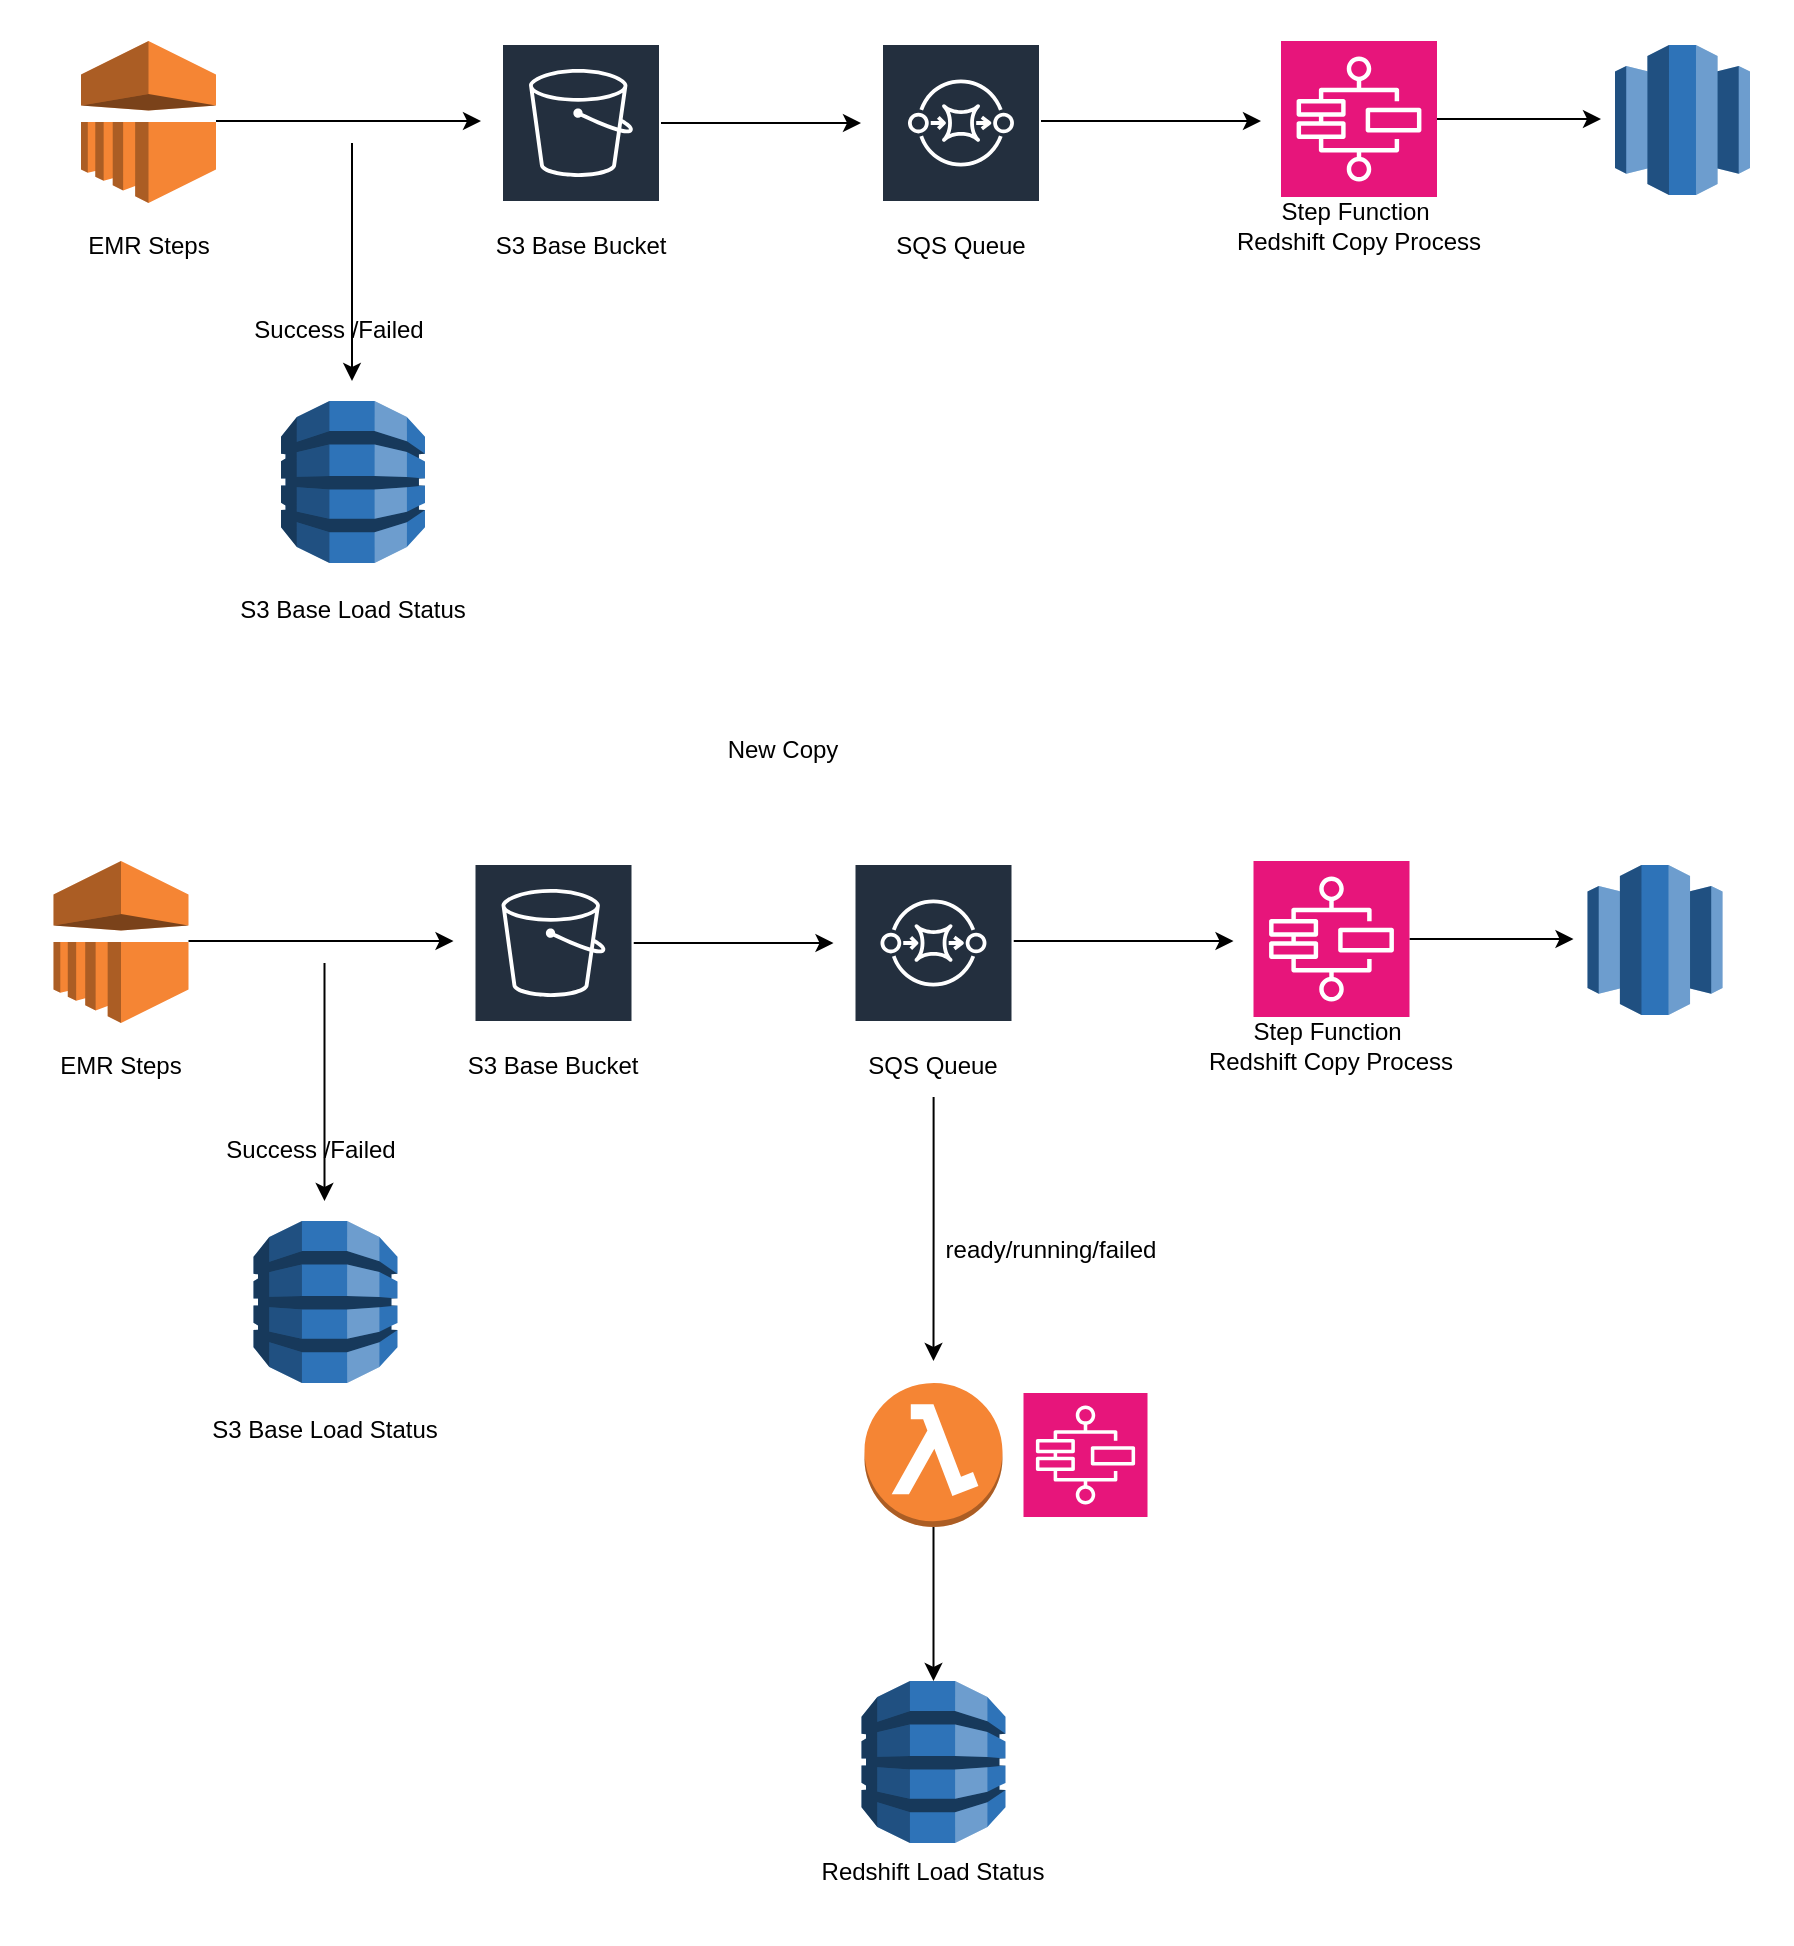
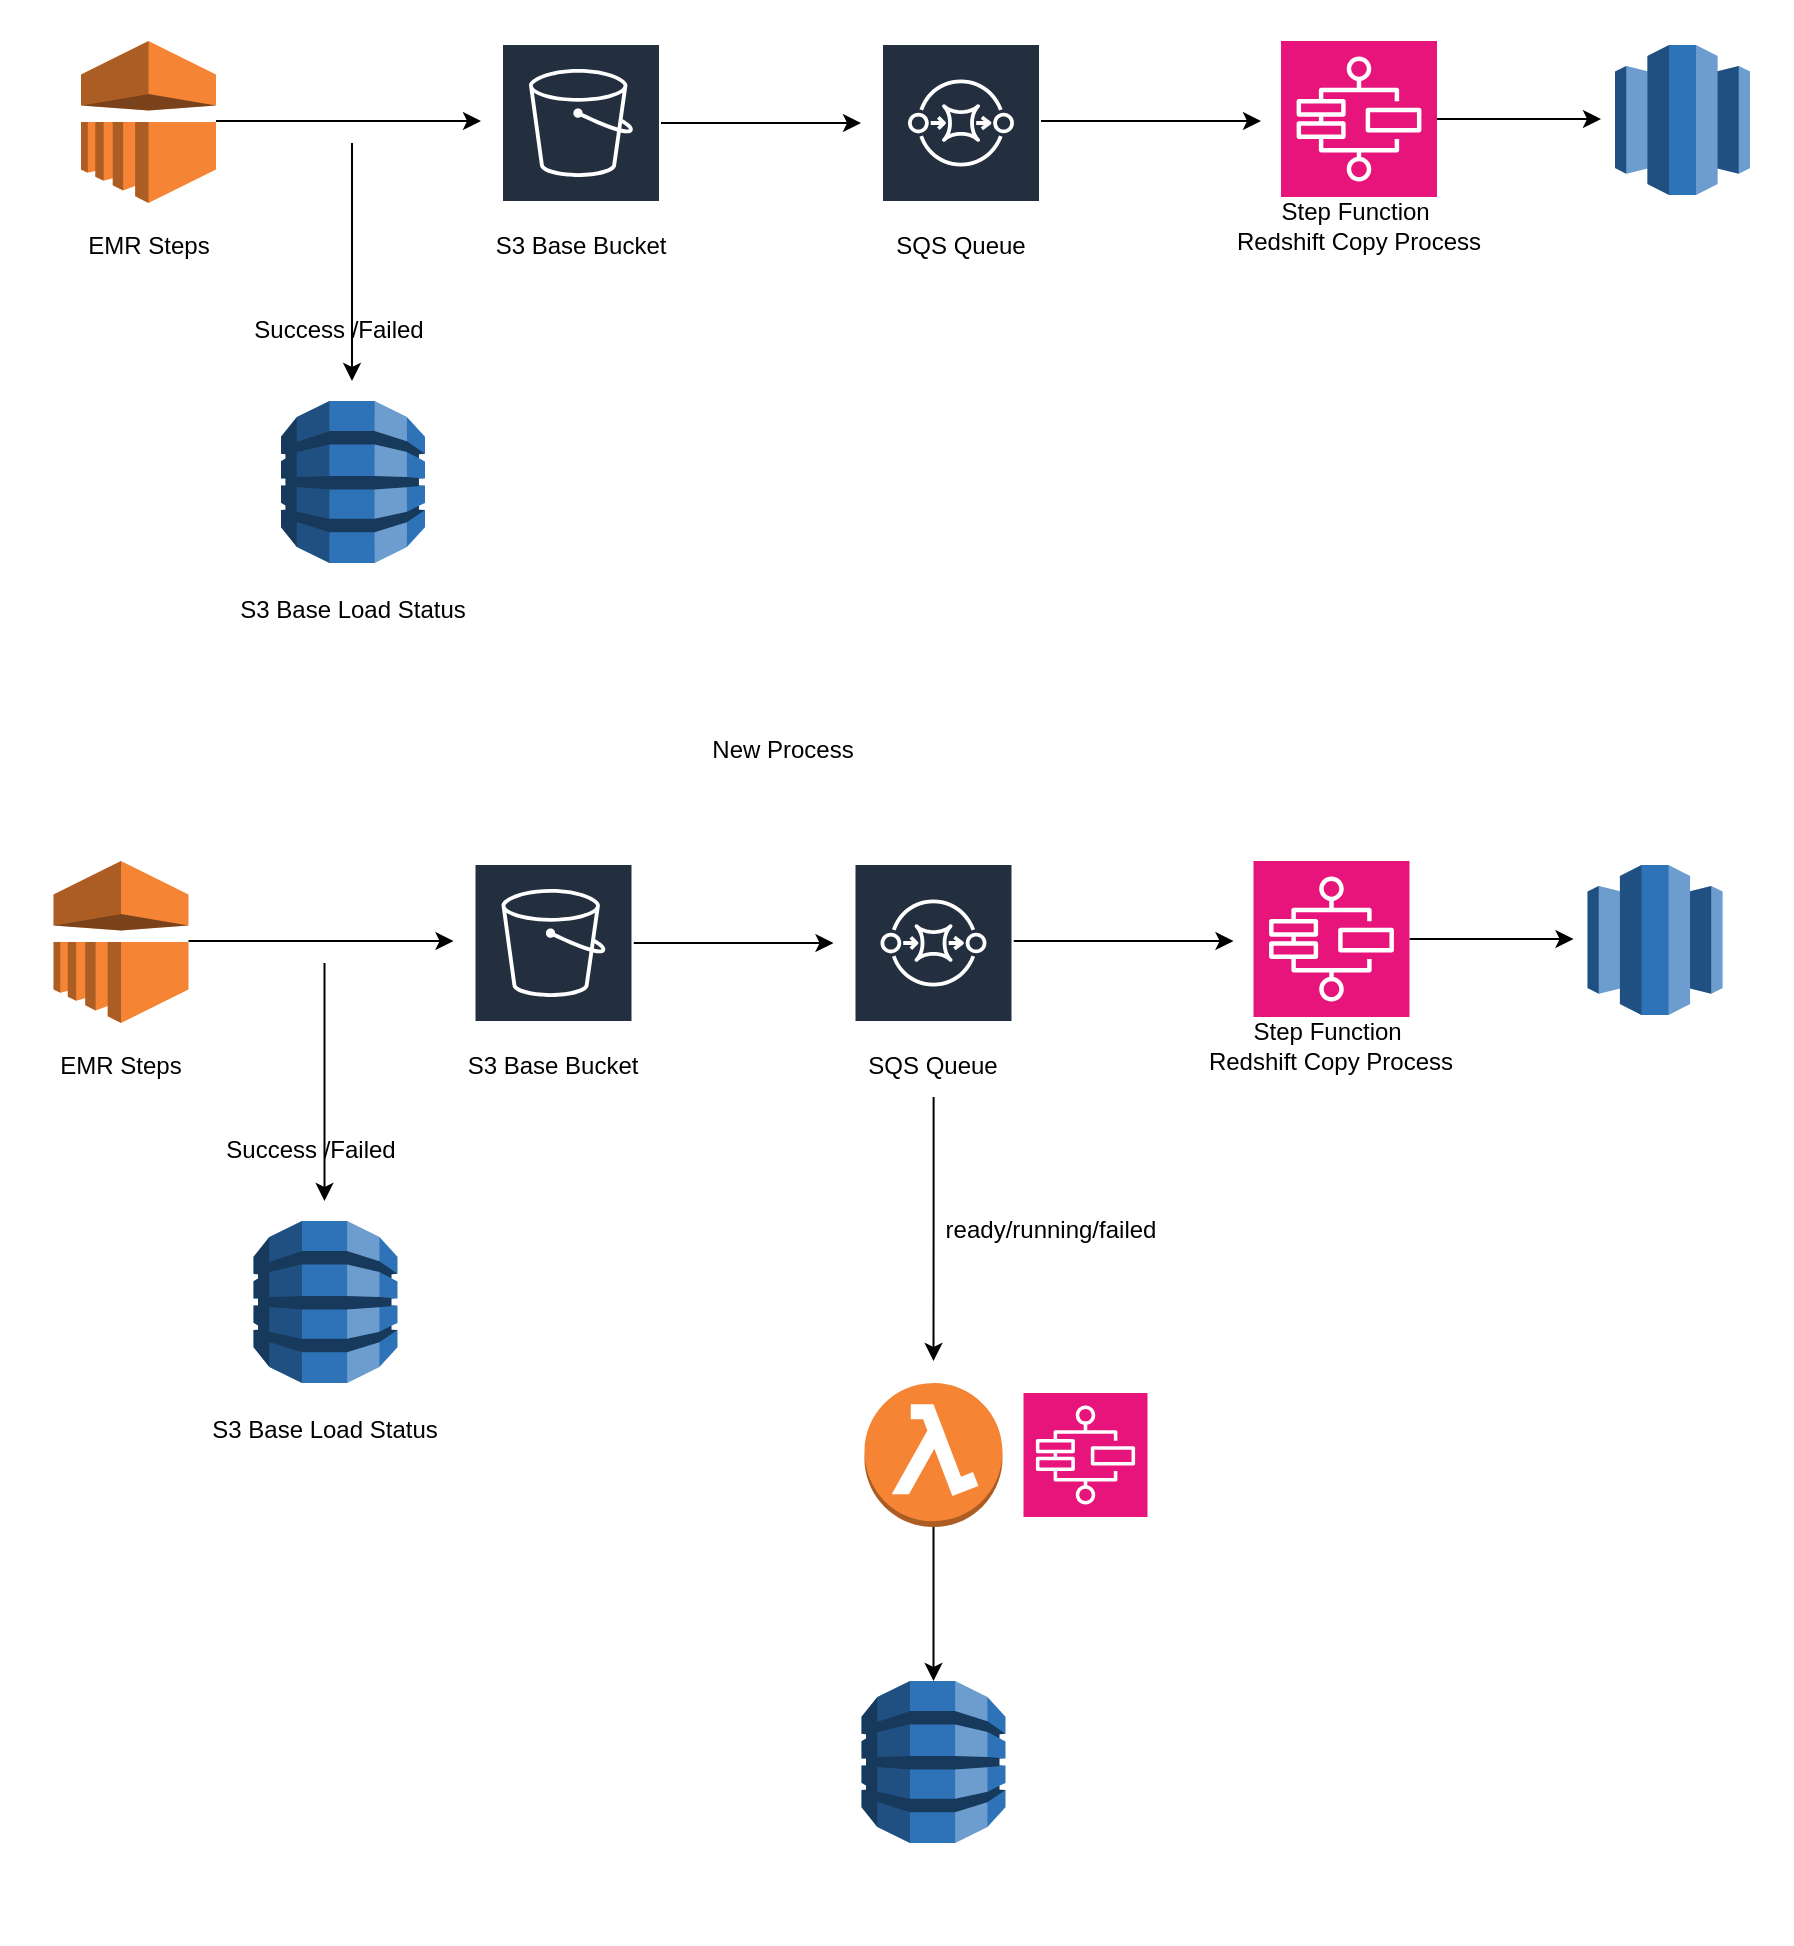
- <mxCell id="28" value="New Copy" style="text;html=1;align=center;verticalAlign=middle;resizable=0;points=[];autosize=1;strokeColor=none;fillColor=none;" vertex="1" parent="1"><mxGeometry x="346.25" y="360" width="90" height="30" as="geometry" /></mxCell>
+ <mxCell id="28" value="New Process" style="text;html=1;align=center;verticalAlign=middle;resizable=0;points=[];autosize=1;strokeColor=none;fillColor=none;" vertex="1" parent="1"><mxGeometry x="346.25" y="360" width="90" height="30" as="geometry" /></mxCell>
- <mxCell id="39" value="ready/running/failed" style="text;html=1;align=center;verticalAlign=middle;resizable=0;points=[];autosize=1;strokeColor=none;fillColor=none;" vertex="1" parent="1"><mxGeometry x="460.25" y="610" width="130" height="30" as="geometry" /></mxCell>
+ <mxCell id="39" value="ready/running/failed" style="text;html=1;align=center;verticalAlign=middle;resizable=0;points=[];autosize=1;strokeColor=none;fillColor=none;" vertex="1" parent="1"><mxGeometry x="460.25" y="600" width="130" height="30" as="geometry" /></mxCell>
- <mxCell id="41" value="Redshift Load Status" style="text;html=1;align=center;verticalAlign=middle;resizable=0;points=[];autosize=1;strokeColor=none;fillColor=none;" vertex="1" parent="1"><mxGeometry x="401.25" y="921" width="130" height="30" as="geometry" /></mxCell>
